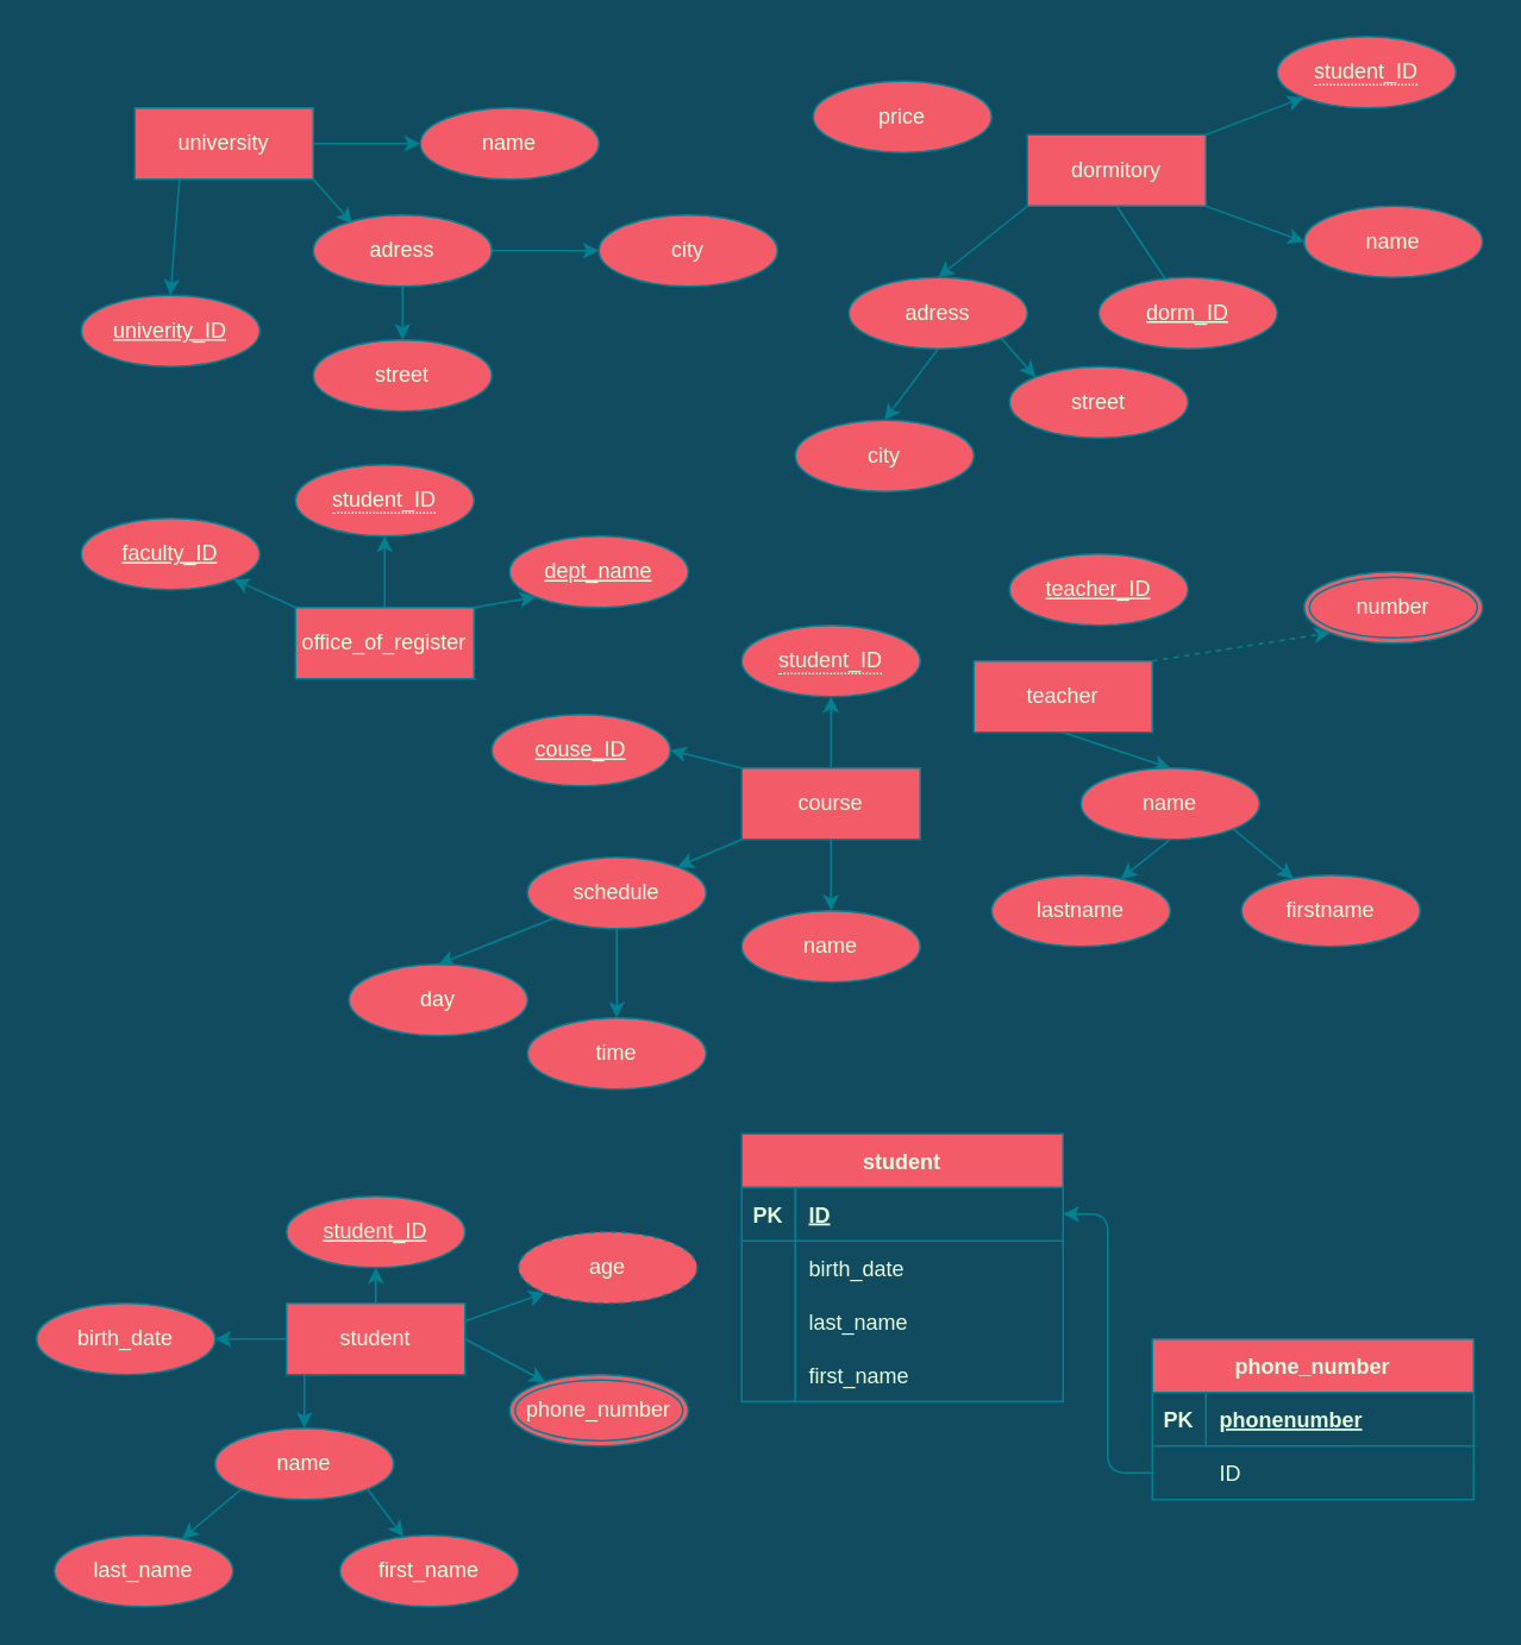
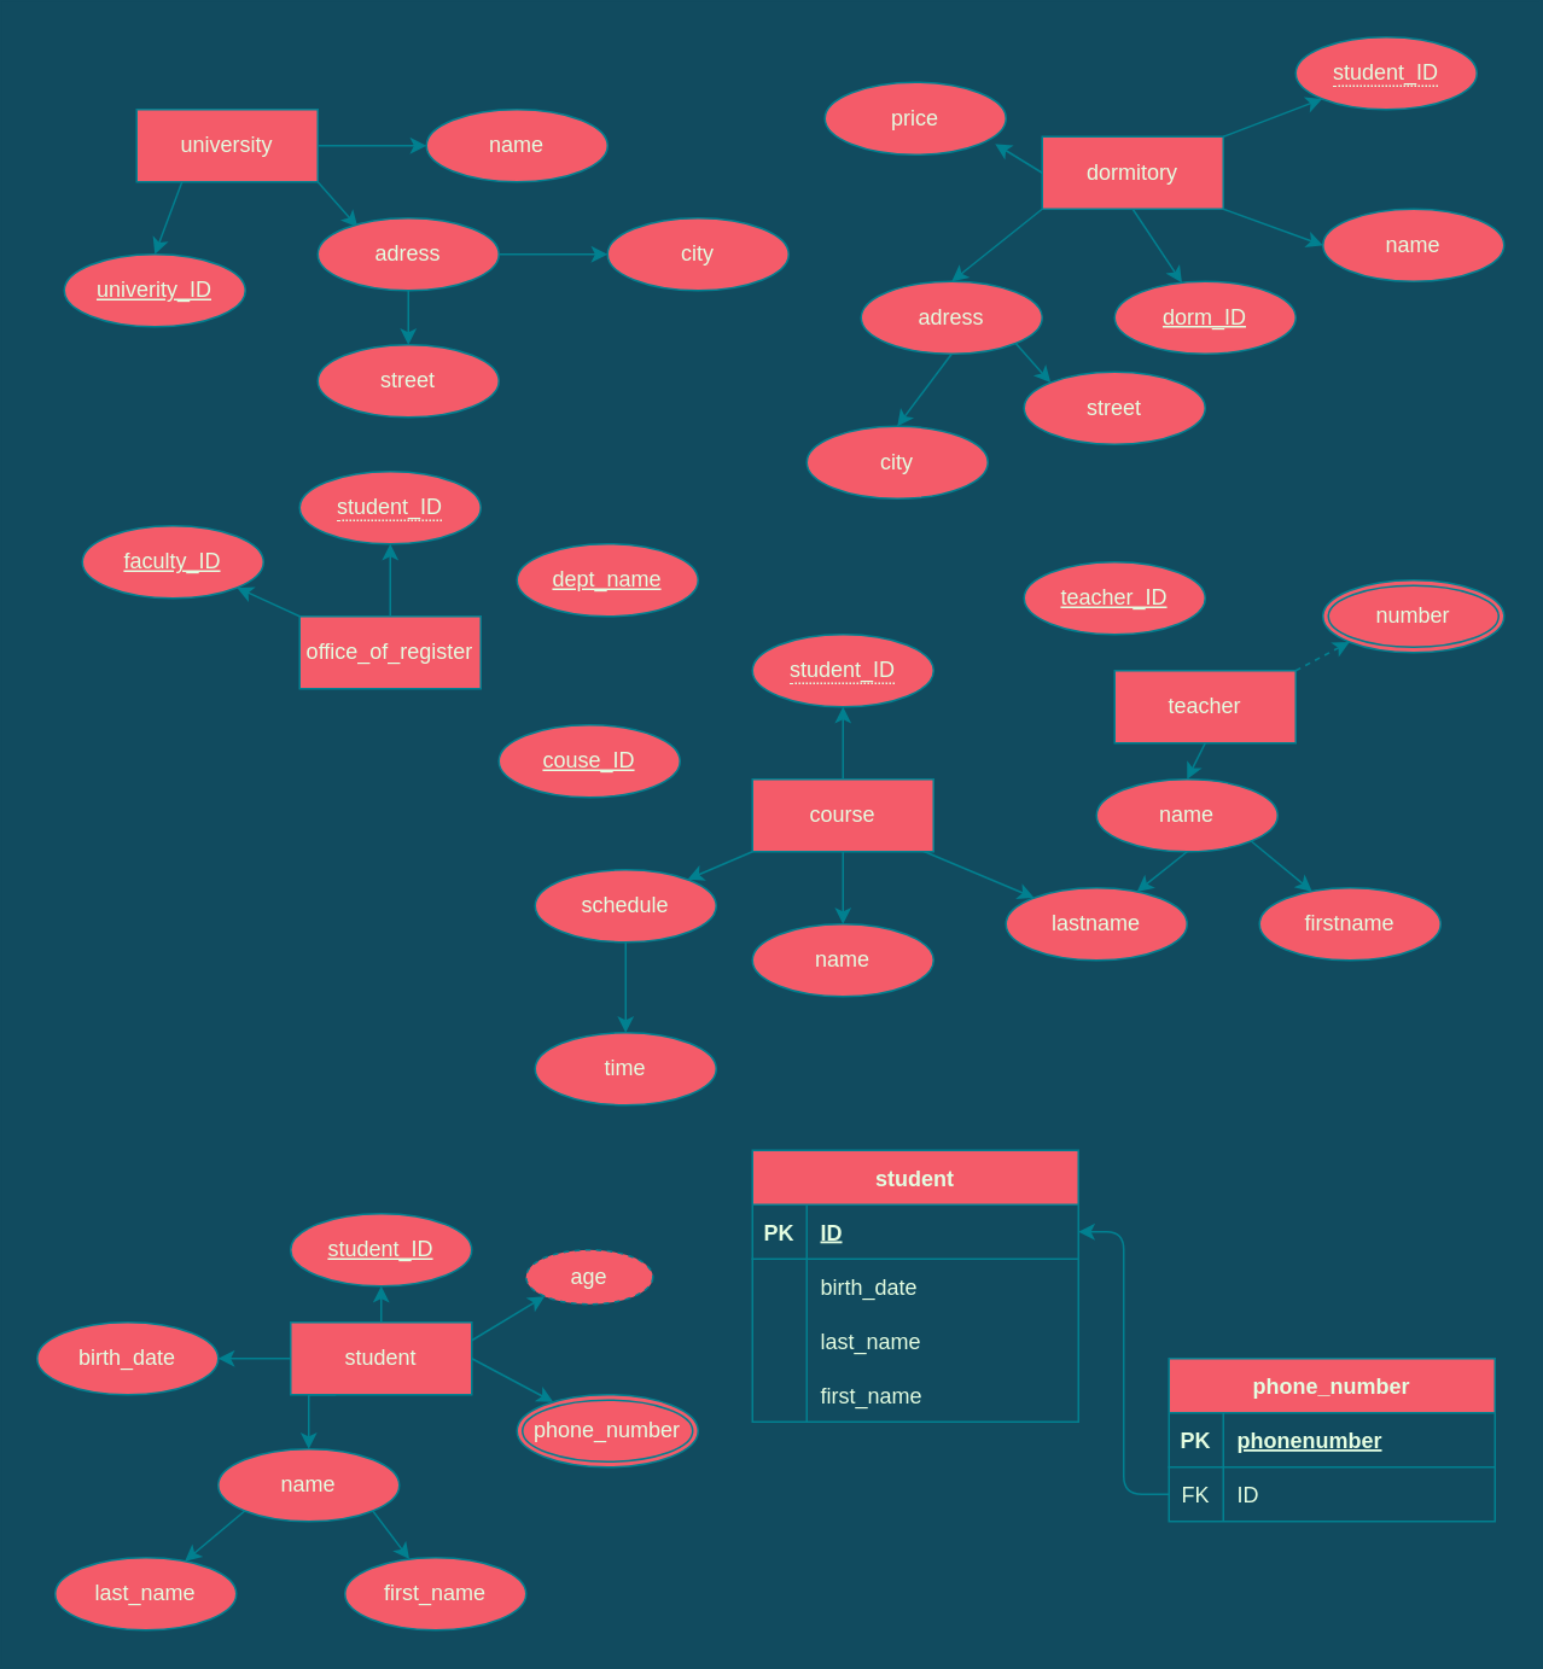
+ <mxCell id="16" style="edgeStyle=none;rounded=1;sketch=0;orthogonalLoop=1;jettySize=auto;html=1;exitX=0;exitY=0.5;exitDx=0;exitDy=0;entryX=0.94;entryY=0.85;entryDx=0;entryDy=0;entryPerimeter=0;fontColor=#E4FDE1;strokeColor=#028090;fillColor=#F45B69;labelBackgroundColor=#114B5F;" parent="1" source="19" target="27" edge="1"><mxGeometry relative="1" as="geometry" /></mxCell>
- <mxCell id="14" style="edgeStyle=none;rounded=1;sketch=0;orthogonalLoop=1;jettySize=auto;html=1;exitX=0.5;exitY=1;exitDx=0;exitDy=0;fontColor=#E4FDE1;strokeColor=#028090;fillColor=#F45B69;labelBackgroundColor=#114B5F;endArrow=none;" parent="1" source="19" target="25" edge="1"><mxGeometry relative="1" as="geometry" /></mxCell>
+ <mxCell id="14" style="edgeStyle=none;rounded=1;sketch=0;orthogonalLoop=1;jettySize=auto;html=1;exitX=0.5;exitY=1;exitDx=0;exitDy=0;fontColor=#E4FDE1;strokeColor=#028090;fillColor=#F45B69;labelBackgroundColor=#114B5F;" parent="1" source="19" target="25" edge="1"><mxGeometry relative="1" as="geometry" /></mxCell>
- <mxCell id="6" value="univerity_ID" style="ellipse;whiteSpace=wrap;html=1;align=center;fontStyle=4;rounded=0;sketch=0;fontColor=#E4FDE1;strokeColor=#028090;fillColor=#F45B69;" parent="1" vertex="1"><mxGeometry x="45" y="165" width="100" height="40" as="geometry" /></mxCell>
+ <mxCell id="6" value="univerity_ID" style="ellipse;whiteSpace=wrap;html=1;align=center;fontStyle=4;rounded=0;sketch=0;fontColor=#E4FDE1;strokeColor=#028090;fillColor=#F45B69;" parent="1" vertex="1"><mxGeometry x="35" y="140" width="100" height="40" as="geometry" /></mxCell>
- <mxCell id="31" style="edgeStyle=none;rounded=1;sketch=0;orthogonalLoop=1;jettySize=auto;html=1;exitX=1;exitY=0;exitDx=0;exitDy=0;entryX=0;entryY=1;entryDx=0;entryDy=0;fontColor=#E4FDE1;strokeColor=#028090;fillColor=#F45B69;labelBackgroundColor=#114B5F;" parent="1" source="32" target="34" edge="1"><mxGeometry relative="1" as="geometry" /></mxCell>
- <mxCell id="37" value="teacher" style="whiteSpace=wrap;html=1;align=center;rounded=0;sketch=0;fontColor=#E4FDE1;strokeColor=#028090;fillColor=#F45B69;" parent="1" vertex="1"><mxGeometry x="545" y="370" width="100" height="40" as="geometry" /></mxCell>
+ <mxCell id="37" value="teacher" style="whiteSpace=wrap;html=1;align=center;rounded=0;sketch=0;fontColor=#E4FDE1;strokeColor=#028090;fillColor=#F45B69;" parent="1" vertex="1"><mxGeometry x="615" y="370" width="100" height="40" as="geometry" /></mxCell>
- <mxCell id="47" style="edgeStyle=none;rounded=1;sketch=0;orthogonalLoop=1;jettySize=auto;html=1;exitX=0;exitY=0;exitDx=0;exitDy=0;entryX=1;entryY=0.5;entryDx=0;entryDy=0;fontColor=#E4FDE1;strokeColor=#028090;fillColor=#F45B69;labelBackgroundColor=#114B5F;" parent="1" source="50" target="57" edge="1"><mxGeometry relative="1" as="geometry" /></mxCell>
+ <mxCell id="47" style="edgeStyle=none;rounded=1;sketch=0;orthogonalLoop=1;jettySize=auto;html=1;exitX=0;exitY=0;exitDx=0;exitDy=0;fontColor=#E4FDE1;strokeColor=#028090;fillColor=#F45B69;labelBackgroundColor=#114B5F;" parent="1" source="50" target="43" edge="1"><mxGeometry relative="1" as="geometry" /></mxCell>
- <mxCell id="51" style="edgeStyle=none;rounded=1;sketch=0;orthogonalLoop=1;jettySize=auto;html=1;exitX=0;exitY=1;exitDx=0;exitDy=0;entryX=0.5;entryY=0;entryDx=0;entryDy=0;fontColor=#E4FDE1;strokeColor=#028090;fillColor=#F45B69;labelBackgroundColor=#114B5F;" parent="1" source="53" target="54" edge="1"><mxGeometry relative="1" as="geometry" /></mxCell>
- <mxCell id="54" value="day" style="ellipse;whiteSpace=wrap;html=1;align=center;rounded=0;sketch=0;fontColor=#E4FDE1;strokeColor=#028090;fillColor=#F45B69;" parent="1" vertex="1"><mxGeometry x="195" y="540" width="100" height="40" as="geometry" /></mxCell>
- <mxCell id="58" value="age" style="ellipse;whiteSpace=wrap;html=1;align=center;dashed=1;rounded=0;sketch=0;fontColor=#E4FDE1;strokeColor=#028090;fillColor=#F45B69;" vertex="1" parent="1"><mxGeometry x="290" y="690" width="100" height="40" as="geometry" /></mxCell>
+ <mxCell id="58" value="age" style="ellipse;whiteSpace=wrap;html=1;align=center;dashed=1;rounded=0;sketch=0;fontColor=#E4FDE1;strokeColor=#028090;fillColor=#F45B69;" vertex="1" parent="1"><mxGeometry x="290" y="690" width="70" height="30" as="geometry" /></mxCell>
+ <mxCell id="92" value="FK" style="shape=partialRectangle;connectable=0;fillColor=none;top=0;left=0;bottom=0;right=0;fontStyle=0;overflow=hidden;rounded=0;sketch=0;fontColor=#E4FDE1;strokeColor=#028090;" vertex="1" parent="91"><mxGeometry width="30" height="30" as="geometry"><mxRectangle width="30" height="30" as="alternateBounds" /></mxGeometry></mxCell>
